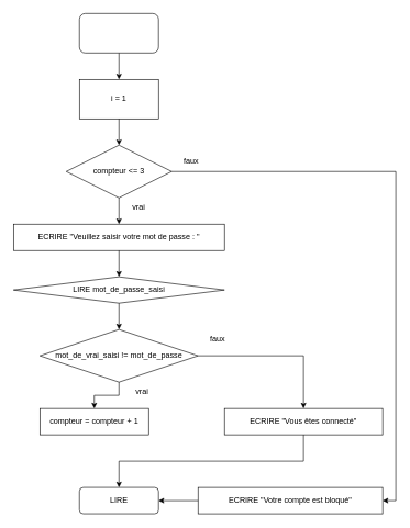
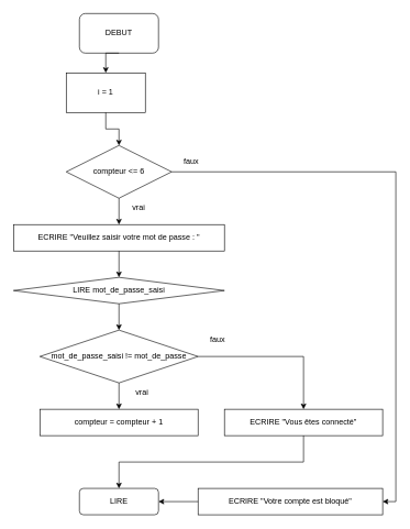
+ <mxCell id="4" value="DEBUT" style="text;html=1;strokeColor=none;fillColor=none;align=center;verticalAlign=middle;whiteSpace=wrap;rounded=0;" parent="1" vertex="1"><mxGeometry x="150" y="35" width="60" height="30" as="geometry" /></mxCell>
- <mxCell id="8" value="&lt;span style=&quot;&quot;&gt;i = 1&lt;/span&gt;" style="rounded=0;whiteSpace=wrap;html=1;fillColor=none;" parent="1" vertex="1"><mxGeometry x="120" y="120" width="120" height="60" as="geometry" /></mxCell>
+ <mxCell id="8" value="&lt;span style=&quot;&quot;&gt;i = 1&lt;/span&gt;" style="rounded=0;whiteSpace=wrap;html=1;fillColor=none;" parent="1" vertex="1"><mxGeometry x="100" y="110" width="120" height="60" as="geometry" /></mxCell>
- <mxCell id="10" value="compteur &amp;lt;= 3" style="text;html=1;strokeColor=none;fillColor=none;align=center;verticalAlign=middle;whiteSpace=wrap;rounded=0;" parent="1" vertex="1"><mxGeometry x="100" y="245" width="160" height="30" as="geometry" /></mxCell>
+ <mxCell id="10" value="compteur &amp;lt;= 6" style="text;html=1;strokeColor=none;fillColor=none;align=center;verticalAlign=middle;whiteSpace=wrap;rounded=0;" parent="1" vertex="1"><mxGeometry x="100" y="245" width="160" height="30" as="geometry" /></mxCell>
- <mxCell id="19" value="mot_de_vrai_saisi != mot_de_passe" style="text;html=1;strokeColor=none;fillColor=none;align=center;verticalAlign=middle;whiteSpace=wrap;rounded=0;" parent="1" vertex="1"><mxGeometry x="60" y="525" width="240" height="30" as="geometry" /></mxCell>
+ <mxCell id="19" value="mot_de_passe_saisi != mot_de_passe" style="text;html=1;strokeColor=none;fillColor=none;align=center;verticalAlign=middle;whiteSpace=wrap;rounded=0;" parent="1" vertex="1"><mxGeometry x="60" y="525" width="240" height="30" as="geometry" /></mxCell>
- <mxCell id="22" value="&lt;span style=&quot;&quot;&gt;compteur = compteur + 1&lt;/span&gt;" style="rounded=0;whiteSpace=wrap;html=1;fillColor=none;" parent="1" vertex="1"><mxGeometry x="60" y="620" width="165" height="40" as="geometry" /></mxCell>
+ <mxCell id="22" value="&lt;span style=&quot;&quot;&gt;compteur = compteur + 1&lt;/span&gt;" style="rounded=0;whiteSpace=wrap;html=1;fillColor=none;" parent="1" vertex="1"><mxGeometry x="60" y="620" width="240" height="40" as="geometry" /></mxCell>
